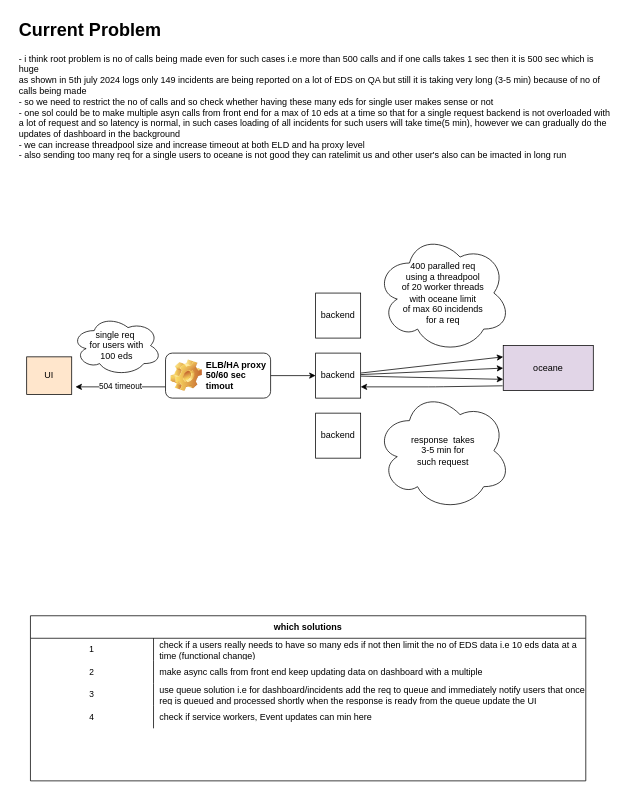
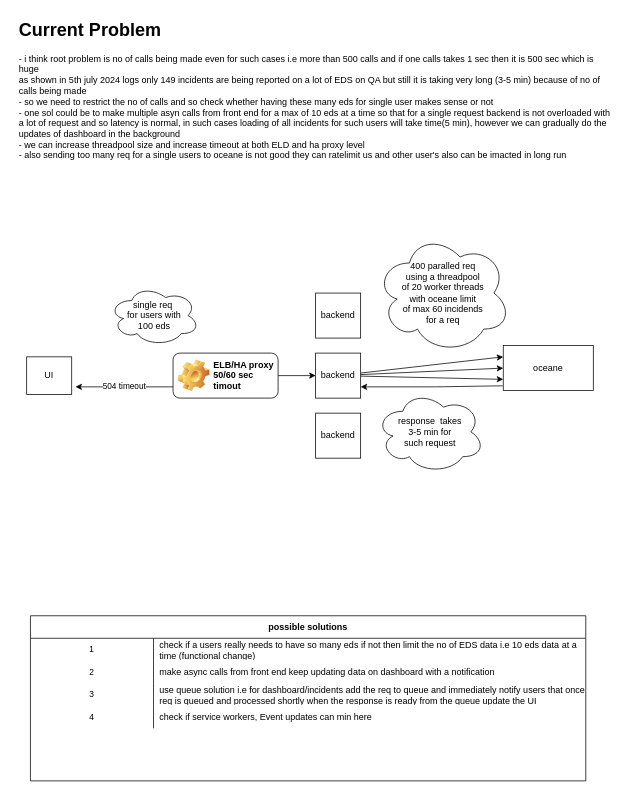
- <mxCell id="10" value="single req&amp;nbsp;&lt;br&gt;for users with &lt;br&gt;100 eds" style="ellipse;shape=cloud;whiteSpace=wrap;html=1;" vertex="1" parent="1"><mxGeometry x="95" y="420" width="120" height="80" as="geometry" /></mxCell>
+ <mxCell id="10" value="single req&amp;nbsp;&lt;br&gt;for users with &lt;br&gt;100 eds" style="ellipse;shape=cloud;whiteSpace=wrap;html=1;" vertex="1" parent="1"><mxGeometry x="145" y="380" width="120" height="80" as="geometry" /></mxCell>
- <mxCell id="9" value="oceane" style="whiteSpace=wrap;html=1;fillColor=#e1d5e7;" vertex="1" parent="1"><mxGeometry x="670" y="460" width="120" height="60" as="geometry" /></mxCell>
+ <mxCell id="9" value="oceane" style="whiteSpace=wrap;html=1;" vertex="1" parent="1"><mxGeometry x="670" y="460" width="120" height="60" as="geometry" /></mxCell>
- <mxCell id="3" value="UI" style="whiteSpace=wrap;html=1;direction=south;fillColor=#ffe6cc;" vertex="1" parent="1"><mxGeometry x="35" y="475" width="60" height="50" as="geometry" /></mxCell>
+ <mxCell id="3" value="UI" style="whiteSpace=wrap;html=1;direction=south;" vertex="1" parent="1"><mxGeometry x="35" y="475" width="60" height="50" as="geometry" /></mxCell>
- <mxCell id="16" value="ELB/HA proxy&lt;br&gt;50/60 sec timout" style="label;whiteSpace=wrap;html=1;image=img/clipart/Gear_128x128.png" vertex="1" parent="1"><mxGeometry x="220" y="470" width="140" height="60" as="geometry" /></mxCell>
+ <mxCell id="16" value="ELB/HA proxy&lt;br&gt;50/60 sec timout" style="label;whiteSpace=wrap;html=1;image=img/clipart/Gear_128x128.png" vertex="1" parent="1"><mxGeometry x="230" y="470" width="140" height="60" as="geometry" /></mxCell>
- <mxCell id="13" value="response&amp;nbsp; takes &lt;br&gt;3-5 min for &lt;br&gt;such request" style="ellipse;shape=cloud;whiteSpace=wrap;html=1;" vertex="1" parent="1"><mxGeometry x="500" y="520" width="180" height="160" as="geometry" /></mxCell>
+ <mxCell id="13" value="response&amp;nbsp; takes &lt;br&gt;3-5 min for &lt;br&gt;such request" style="ellipse;shape=cloud;whiteSpace=wrap;html=1;" vertex="1" parent="1"><mxGeometry x="500" y="520" width="145" height="110" as="geometry" /></mxCell>
- <mxCell id="18" value="which solutions" style="shape=table;startSize=30;container=1;collapsible=0;childLayout=tableLayout;fixedRows=1;rowLines=0;fontStyle=1;" vertex="1" parent="1"><mxGeometry x="40" y="820" width="740" height="220" as="geometry" /></mxCell>
+ <mxCell id="18" value="possible solutions" style="shape=table;startSize=30;container=1;collapsible=0;childLayout=tableLayout;fixedRows=1;rowLines=0;fontStyle=1;" vertex="1" parent="1"><mxGeometry x="40" y="820" width="740" height="220" as="geometry" /></mxCell>
- <mxCell id="24" value="make async calls from front end keep updating data on dashboard with a multiple" style="shape=partialRectangle;html=1;whiteSpace=wrap;connectable=0;fillColor=none;top=0;left=0;bottom=0;right=0;align=left;spacingLeft=6;overflow=hidden;" vertex="1" parent="22"><mxGeometry x="164" width="576" height="30" as="geometry"><mxRectangle width="576" height="30" as="alternateBounds" /></mxGeometry></mxCell>
+ <mxCell id="24" value="make async calls from front end keep updating data on dashboard with a notification" style="shape=partialRectangle;html=1;whiteSpace=wrap;connectable=0;fillColor=none;top=0;left=0;bottom=0;right=0;align=left;spacingLeft=6;overflow=hidden;" vertex="1" parent="22"><mxGeometry x="164" width="576" height="30" as="geometry"><mxRectangle width="576" height="30" as="alternateBounds" /></mxGeometry></mxCell>
